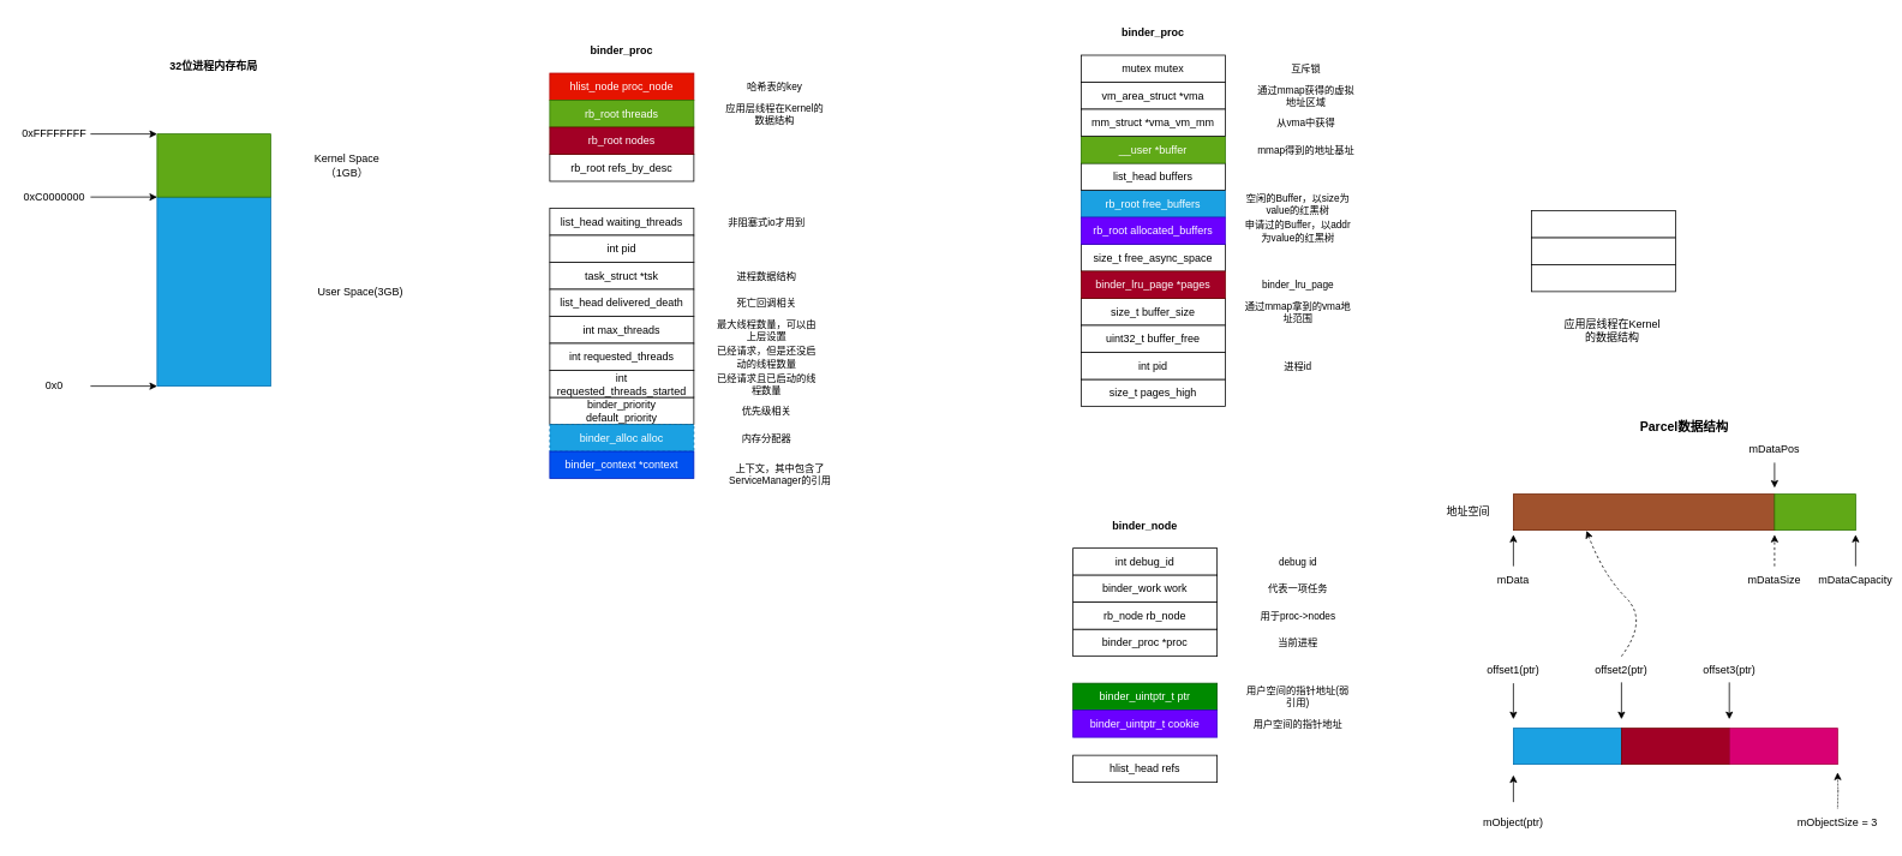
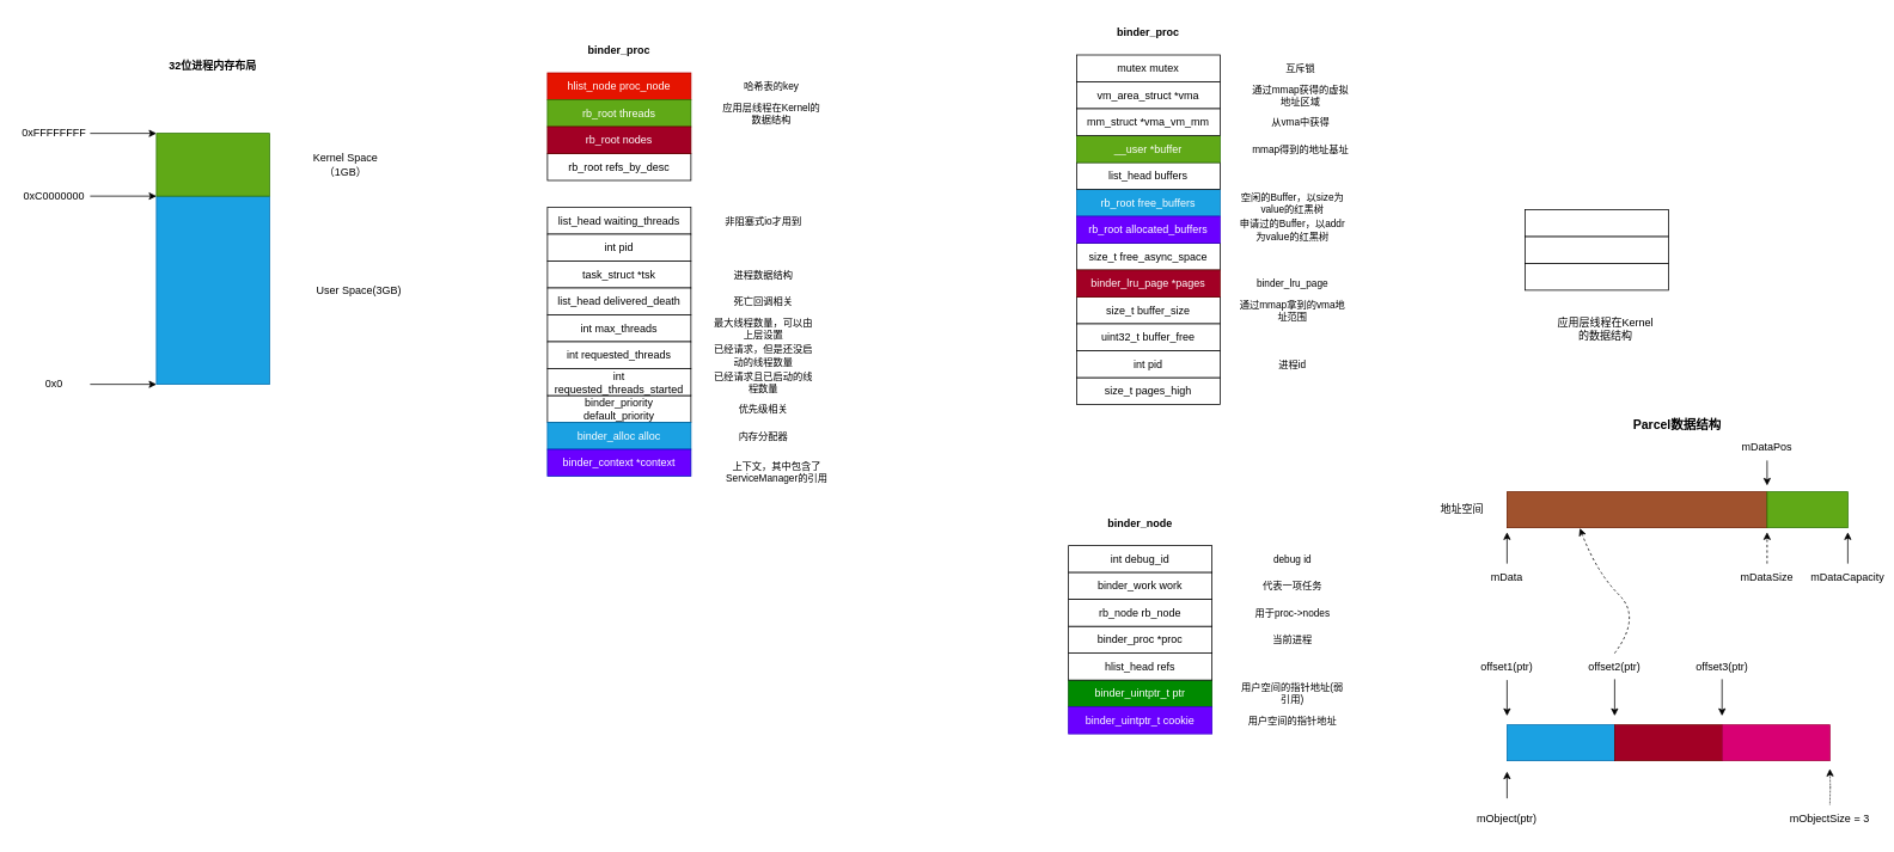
- <mxCell id="24" value="binder_alloc alloc" style="rounded=0;whiteSpace=wrap;html=1;fillColor=#1ba1e2;fontColor=#ffffff;strokeColor=#006EAF;dashed=1;" parent="1" vertex="1"><mxGeometry x="610" y="470.5" width="160" height="30" as="geometry" /></mxCell>
+ <mxCell id="24" value="binder_alloc alloc" style="rounded=0;whiteSpace=wrap;html=1;fillColor=#1ba1e2;fontColor=#ffffff;strokeColor=#006EAF;" parent="1" vertex="1"><mxGeometry x="610" y="470.5" width="160" height="30" as="geometry" /></mxCell>
- <mxCell id="29" value="binder_context *context" style="rounded=0;whiteSpace=wrap;html=1;fillColor=#0050ef;fontColor=#ffffff;strokeColor=#001DBC;" parent="1" vertex="1"><mxGeometry x="610" y="500.5" width="160" height="30" as="geometry" /></mxCell>
+ <mxCell id="29" value="binder_context *context" style="rounded=0;whiteSpace=wrap;html=1;fillColor=#6a00ff;fontColor=#ffffff;strokeColor=#001DBC;" parent="1" vertex="1"><mxGeometry x="610" y="500.5" width="160" height="30" as="geometry" /></mxCell>
- <mxCell id="69" value="hlist_head refs" style="rounded=0;whiteSpace=wrap;html=1;" vertex="1" parent="1"><mxGeometry x="1191" y="838" width="160" height="30" as="geometry" /></mxCell>
+ <mxCell id="69" value="hlist_head refs" style="rounded=0;whiteSpace=wrap;html=1;" vertex="1" parent="1"><mxGeometry x="1191" y="728" width="160" height="30" as="geometry" /></mxCell>
